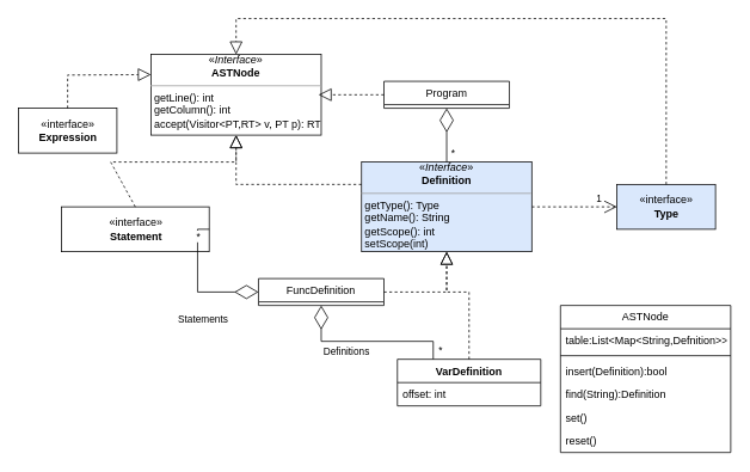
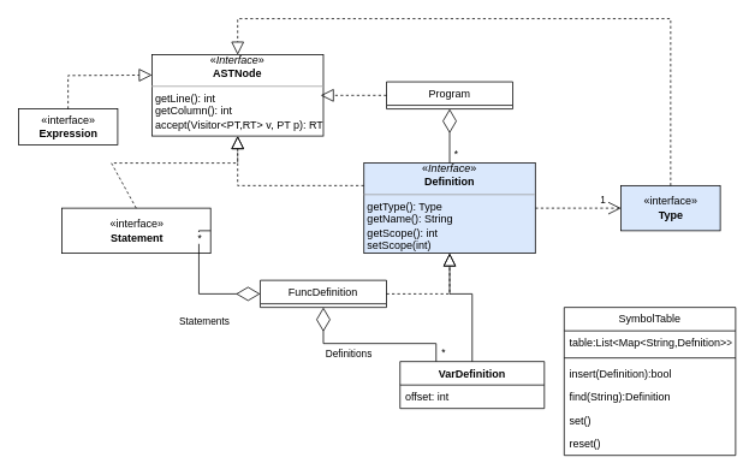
- <mxCell id="22" value="«interface»&lt;br&gt;&lt;b&gt;Expression&lt;/b&gt;" style="html=1;" parent="1" vertex="1"><mxGeometry x="20" y="120" width="110" height="50" as="geometry" /></mxCell>
+ <mxCell id="22" value="«interface»&lt;br&gt;&lt;b&gt;Expression&lt;/b&gt;" style="html=1;" parent="1" vertex="1"><mxGeometry x="20" y="120" width="110" height="40" as="geometry" /></mxCell>
- <mxCell id="21" value="" style="endArrow=block;dashed=1;endFill=0;endSize=12;html=1;rounded=0;exitX=0.5;exitY=0;exitDx=0;exitDy=0;entryX=0.5;entryY=1;entryDx=0;entryDy=0;" parent="1" source="4" target="8" edge="1"><mxGeometry width="160" relative="1" as="geometry"><mxPoint x="428" y="325" as="sourcePoint" /><mxPoint x="525" y="300" as="targetPoint" /><Array as="points"><mxPoint x="523" y="325" /><mxPoint x="498" y="325" /></Array></mxGeometry></mxCell>
+ <mxCell id="21" value="" style="endArrow=block;dashed=0;endFill=0;endSize=12;html=1;rounded=0;exitX=0.5;exitY=0;exitDx=0;exitDy=0;entryX=0.5;entryY=1;entryDx=0;entryDy=0;" parent="1" source="4" target="8" edge="1"><mxGeometry width="160" relative="1" as="geometry"><mxPoint x="428" y="325" as="sourcePoint" /><mxPoint x="525" y="300" as="targetPoint" /><Array as="points"><mxPoint x="523" y="325" /><mxPoint x="498" y="325" /></Array></mxGeometry></mxCell>
- <mxCell id="28" value="ASTNode" style="swimlane;fontStyle=0;childLayout=stackLayout;horizontal=1;startSize=26;fillColor=none;horizontalStack=0;resizeParent=1;resizeParentMax=0;resizeLast=0;collapsible=1;marginBottom=0;whiteSpace=wrap;html=1;" parent="1" vertex="1"><mxGeometry x="625" y="340" width="190" height="164" as="geometry" /></mxCell>
+ <mxCell id="28" value="SymbolTable" style="swimlane;fontStyle=0;childLayout=stackLayout;horizontal=1;startSize=26;fillColor=none;horizontalStack=0;resizeParent=1;resizeParentMax=0;resizeLast=0;collapsible=1;marginBottom=0;whiteSpace=wrap;html=1;" parent="1" vertex="1"><mxGeometry x="625" y="340" width="190" height="164" as="geometry" /></mxCell>
